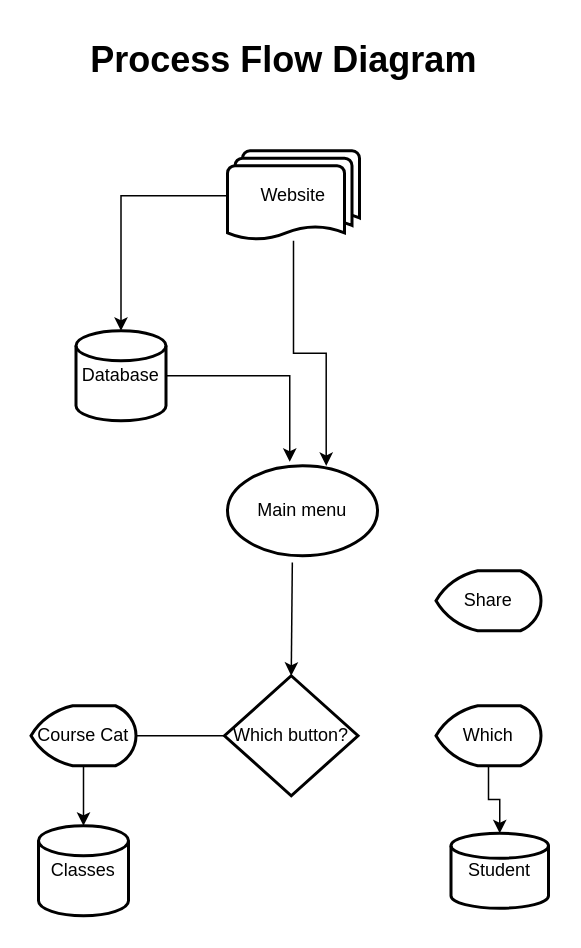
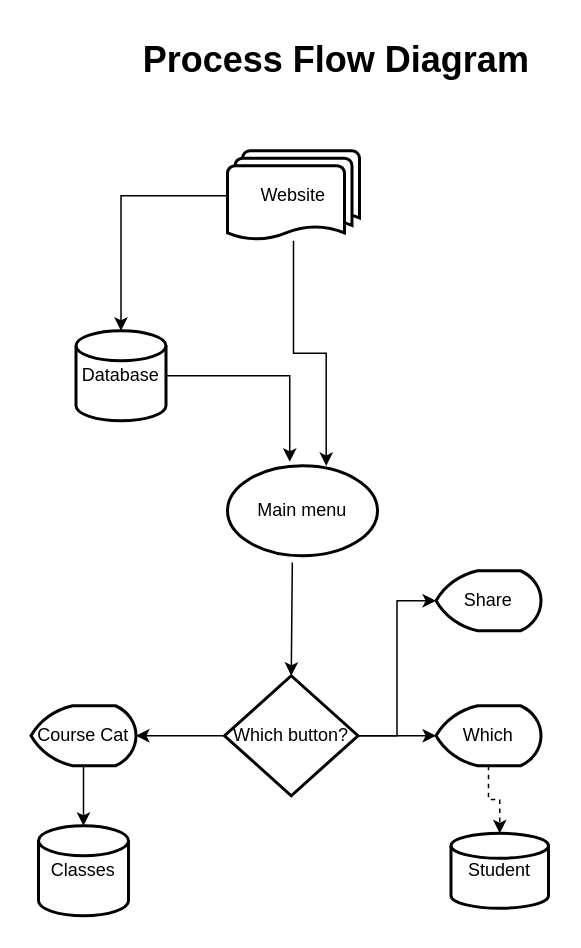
- <mxCell id="5" value="&lt;h1&gt;Process Flow Diagram&lt;/h1&gt;" style="text;html=1;strokeColor=none;fillColor=none;spacing=5;spacingTop=-20;whiteSpace=wrap;overflow=hidden;rounded=0;" vertex="1" parent="1"><mxGeometry x="55" width="280" height="50" as="geometry" y="20" /></mxCell>
+ <mxCell id="5" value="&lt;h1&gt;Process Flow Diagram&lt;/h1&gt;" style="text;html=1;strokeColor=none;fillColor=none;spacing=5;spacingTop=-20;whiteSpace=wrap;overflow=hidden;rounded=0;" vertex="1" parent="1"><mxGeometry x="90" y="20" width="280" height="50" as="geometry" /></mxCell>
+ <mxCell id="8" style="edgeStyle=orthogonalEdgeStyle;rounded=0;orthogonalLoop=1;jettySize=auto;html=1;entryX=0;entryY=0.5;entryDx=0;entryDy=0;entryPerimeter=0;" edge="1" parent="1" source="9" target="20"><mxGeometry relative="1" as="geometry" /></mxCell>
- <mxCell id="6" style="edgeStyle=orthogonalEdgeStyle;rounded=0;orthogonalLoop=1;jettySize=auto;html=1;endArrow=none;" edge="1" parent="1" source="9" target="15"><mxGeometry relative="1" as="geometry" /></mxCell>
+ <mxCell id="6" style="edgeStyle=orthogonalEdgeStyle;rounded=0;orthogonalLoop=1;jettySize=auto;html=1;" edge="1" parent="1" source="9" target="15"><mxGeometry relative="1" as="geometry" /></mxCell>
+ <mxCell id="7" style="edgeStyle=orthogonalEdgeStyle;rounded=0;orthogonalLoop=1;jettySize=auto;html=1;entryX=0;entryY=0.5;entryDx=0;entryDy=0;entryPerimeter=0;" edge="1" parent="1" source="9" target="18"><mxGeometry relative="1" as="geometry" /></mxCell>
- <mxCell id="17" style="edgeStyle=orthogonalEdgeStyle;rounded=0;orthogonalLoop=1;jettySize=auto;html=1;entryX=0.5;entryY=0;entryDx=0;entryDy=0;entryPerimeter=0;" edge="1" parent="1" source="18" target="19"><mxGeometry relative="1" as="geometry" /></mxCell>
+ <mxCell id="17" style="edgeStyle=orthogonalEdgeStyle;rounded=0;orthogonalLoop=1;jettySize=auto;html=1;entryX=0.5;entryY=0;entryDx=0;entryDy=0;entryPerimeter=0;dashed=1;" edge="1" parent="1" source="18" target="19"><mxGeometry relative="1" as="geometry" /></mxCell>
